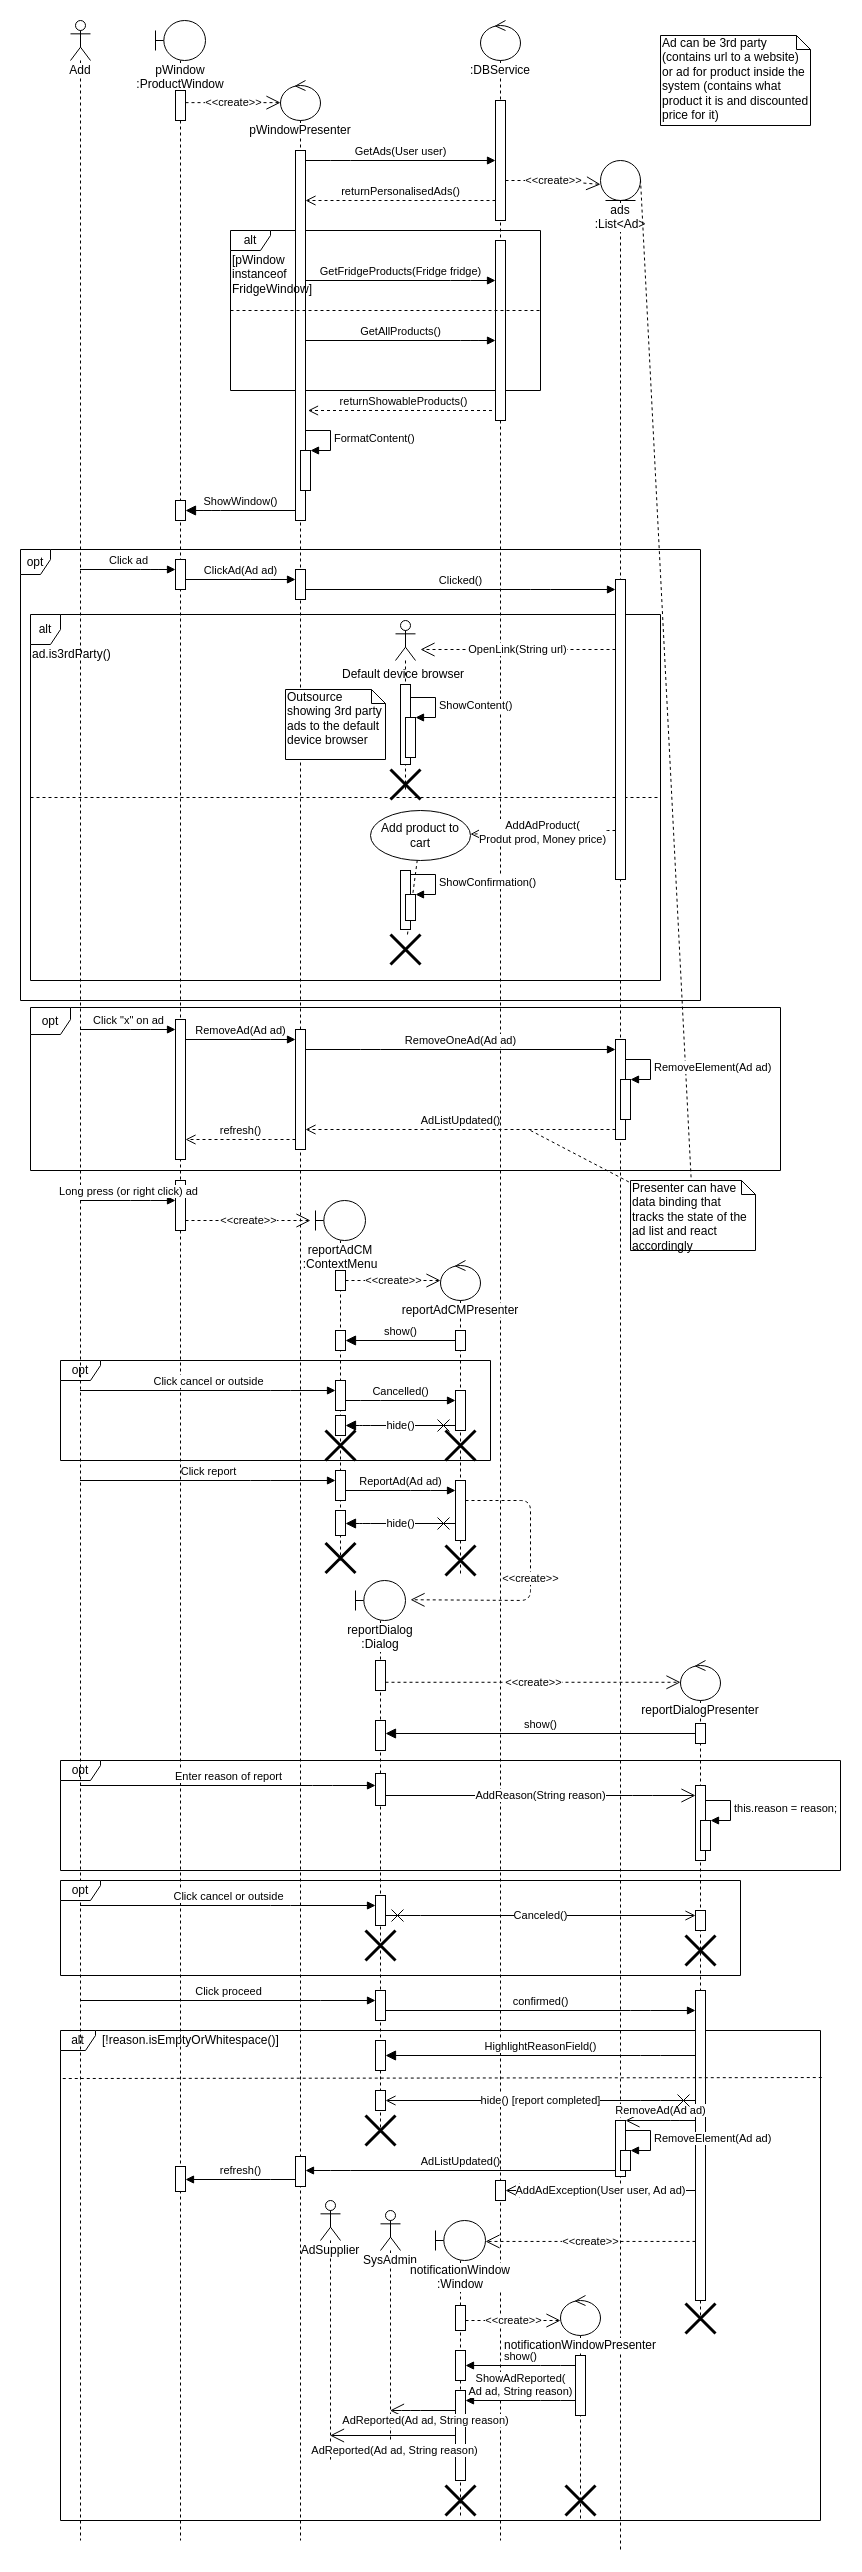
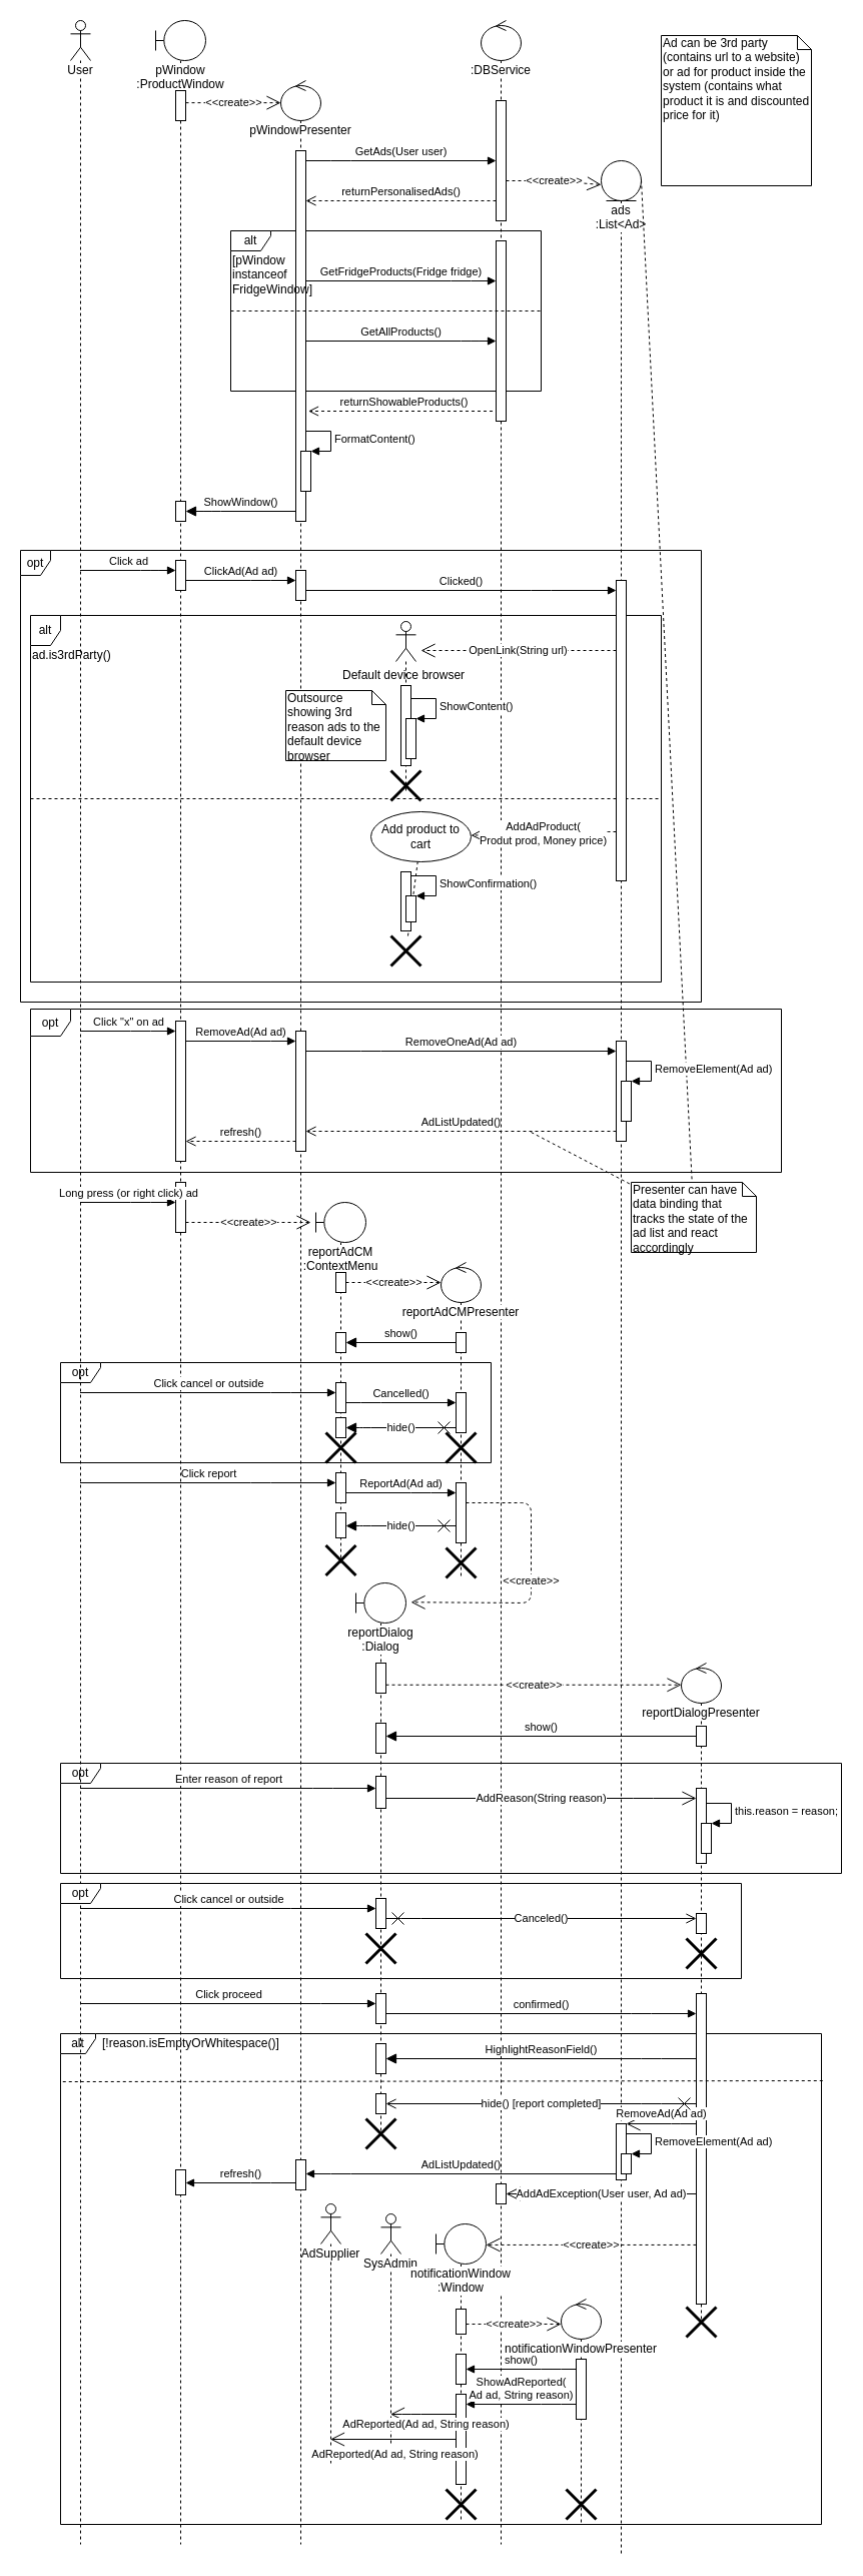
- <mxCell id="7" value="Add&lt;br&gt;" style="shape=umlLifeline;participant=umlActor;perimeter=lifelinePerimeter;whiteSpace=wrap;html=1;container=1;collapsible=0;recursiveResize=0;verticalAlign=top;spacingTop=36;labelBackgroundColor=#ffffff;outlineConnect=0;" parent="1" vertex="1"><mxGeometry x="70" y="20" width="20" height="2520" as="geometry" /></mxCell>
+ <mxCell id="7" value="User&lt;br&gt;" style="shape=umlLifeline;participant=umlActor;perimeter=lifelinePerimeter;whiteSpace=wrap;html=1;container=1;collapsible=0;recursiveResize=0;verticalAlign=top;spacingTop=36;labelBackgroundColor=#ffffff;outlineConnect=0;" parent="1" vertex="1"><mxGeometry x="70" y="20" width="20" height="2520" as="geometry" /></mxCell>
- <mxCell id="32" value="Ad can be 3rd party (contains url to a website) or ad for product inside the system (contains what product it is and discounted price for it)" style="shape=note;whiteSpace=wrap;html=1;size=14;verticalAlign=top;align=left;spacingTop=-6;" parent="1" vertex="1"><mxGeometry x="660" y="35" width="150" height="90" as="geometry" /></mxCell>
+ <mxCell id="32" value="Ad can be 3rd party (contains url to a website) or ad for product inside the system (contains what product it is and discounted price for it)" style="shape=note;whiteSpace=wrap;html=1;size=14;verticalAlign=top;align=left;spacingTop=-6;" parent="1" vertex="1"><mxGeometry x="660" y="35" width="150" height="150" as="geometry" /></mxCell>
- <mxCell id="143" value="Outsource showing 3rd party ads to the default device browser" style="shape=note;whiteSpace=wrap;html=1;size=14;verticalAlign=top;align=left;spacingTop=-6;" vertex="1" parent="1"><mxGeometry x="285" y="689" width="100" height="70" as="geometry" /></mxCell>
+ <mxCell id="143" value="Outsource showing 3rd reason ads to the default device browser" style="shape=note;whiteSpace=wrap;html=1;size=14;verticalAlign=top;align=left;spacingTop=-6;" vertex="1" parent="1"><mxGeometry x="285" y="689" width="100" height="70" as="geometry" /></mxCell>
